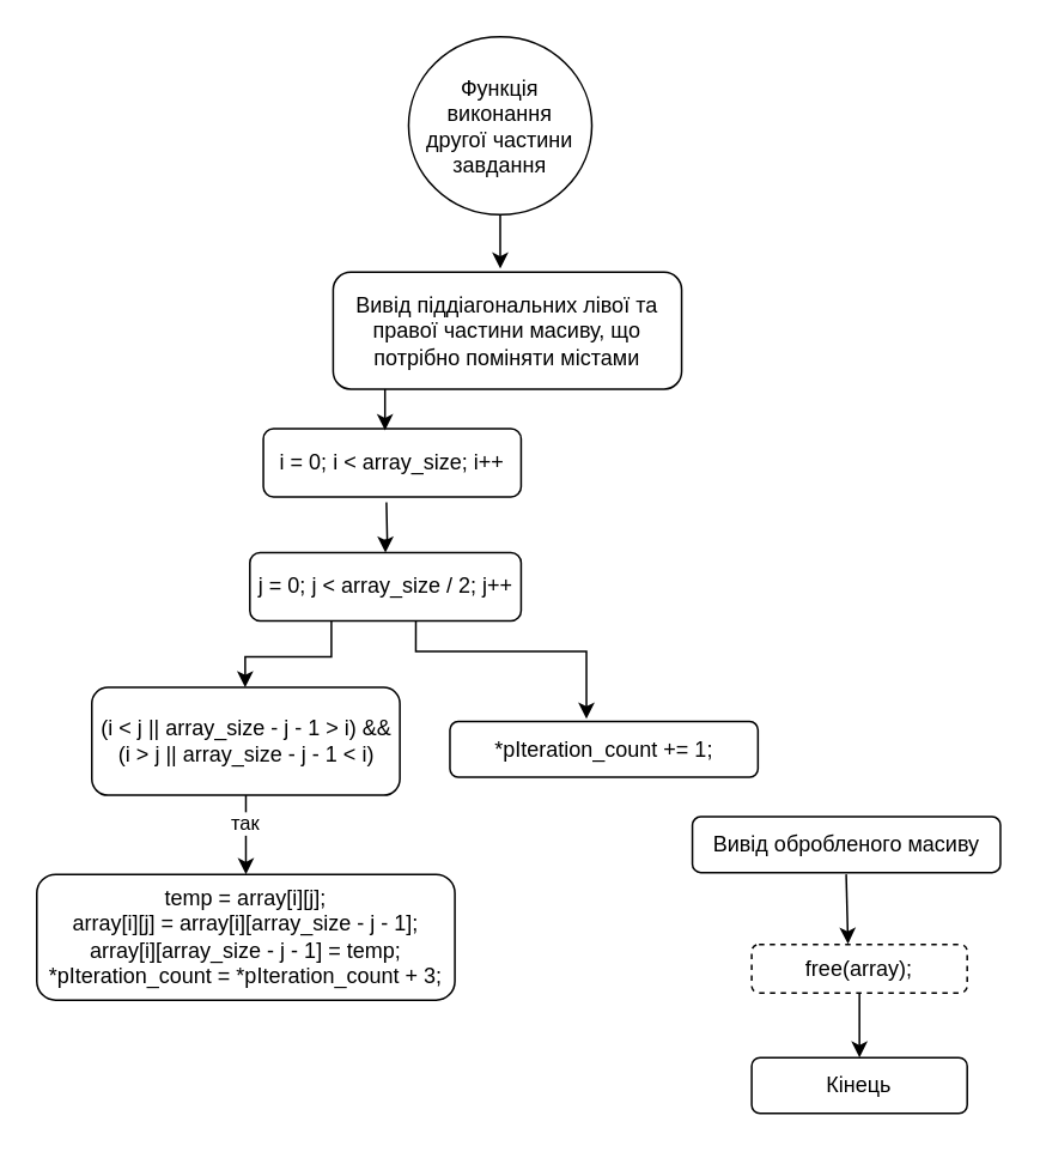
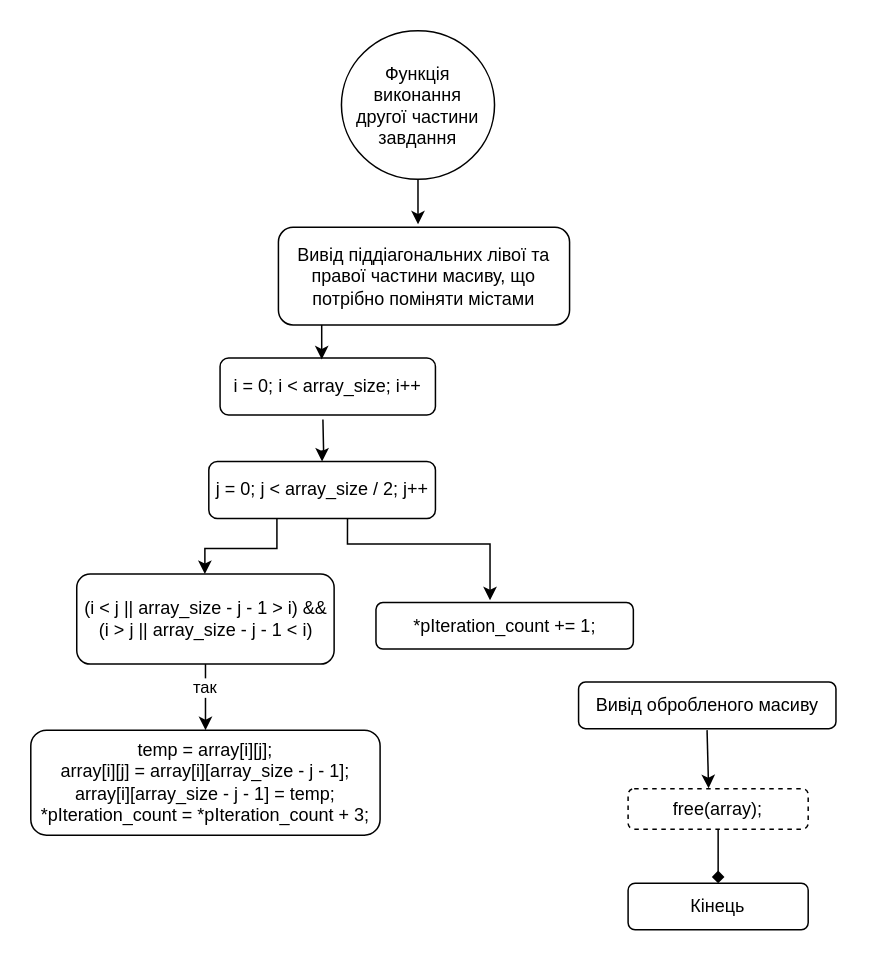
- <mxCell id="6" value="" style="edgeStyle=orthogonalEdgeStyle;rounded=0;orthogonalLoop=1;jettySize=auto;html=1;" parent="1" source="7" target="8" edge="1"><mxGeometry relative="1" as="geometry" /></mxCell>
+ <mxCell id="6" value="" style="edgeStyle=orthogonalEdgeStyle;rounded=0;orthogonalLoop=1;jettySize=auto;html=1;endArrow=diamond;" parent="1" source="7" target="8" edge="1"><mxGeometry relative="1" as="geometry" /></mxCell>
